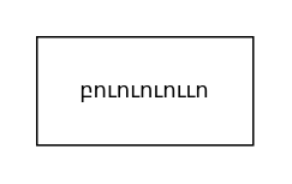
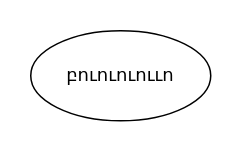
- <mxCell id="2" value="բուուուոււո" style="rounded=0;whiteSpace=wrap;html=1;" vertex="1" parent="1"><mxGeometry x="20" y="20" width="120" height="60" as="geometry" /></mxCell>
+ <mxCell id="2" value="բուուուոււո" style="ellipse;whiteSpace=wrap;html=1;" vertex="1" parent="1"><mxGeometry x="20" y="20" width="120" height="60" as="geometry" /></mxCell>
